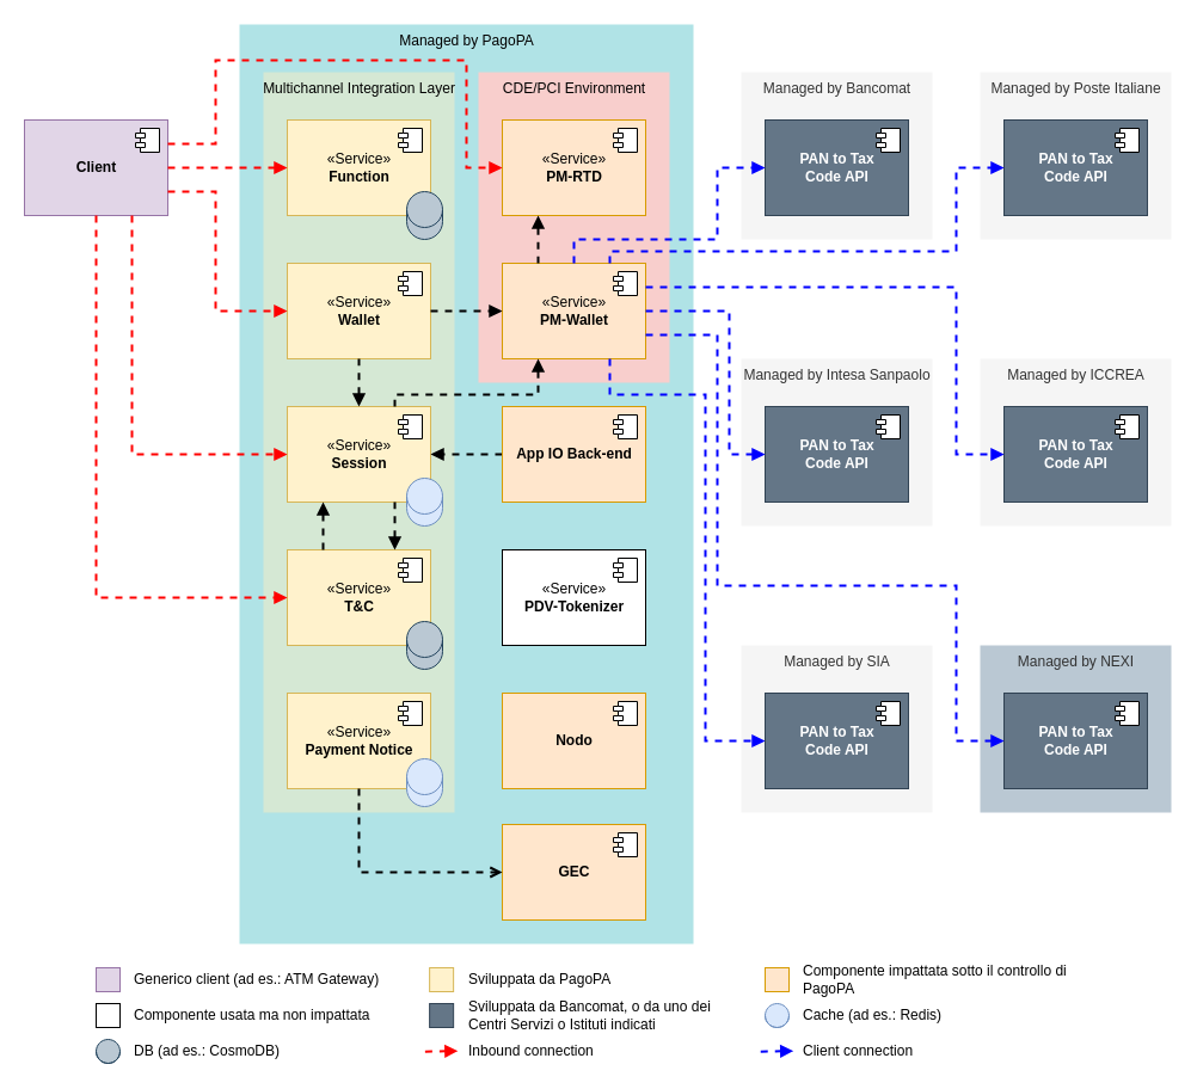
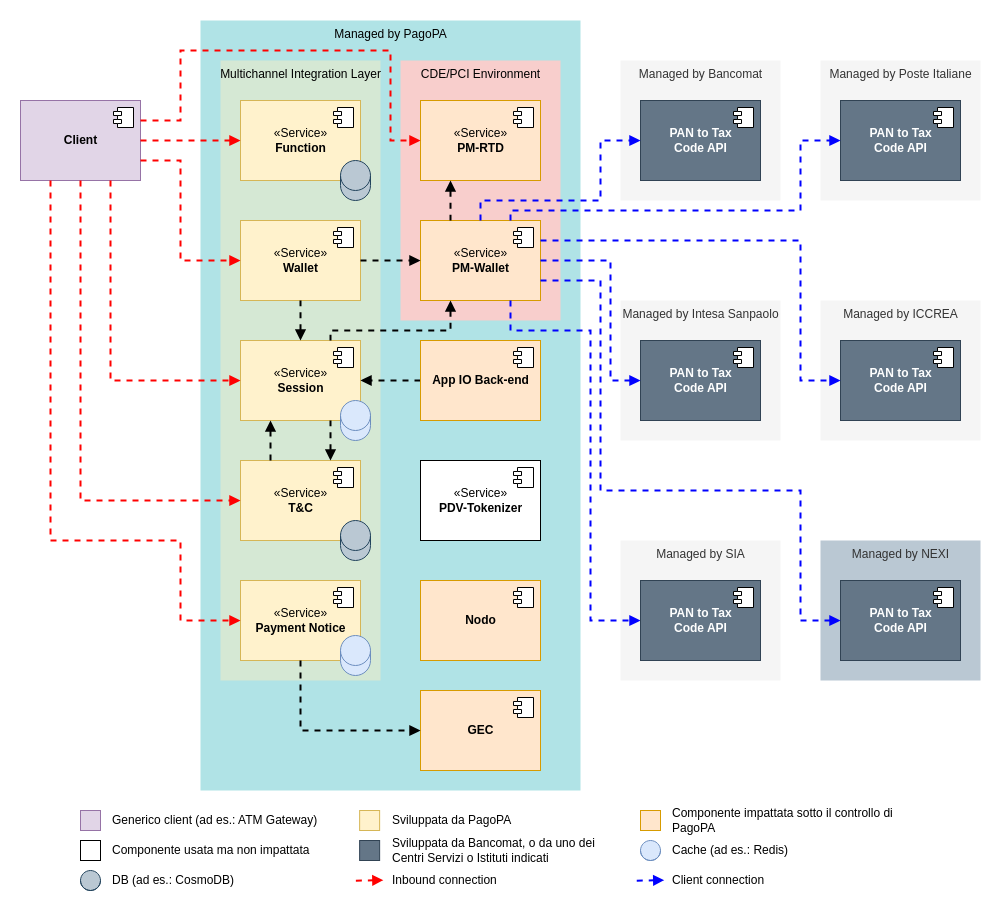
+ <mxCell id="22" value="" style="endArrow=block;html=1;rounded=0;endFill=1;strokeWidth=2;dashed=1;exitX=0.25;exitY=1;exitDx=0;exitDy=0;entryX=0;entryY=0.5;entryDx=0;entryDy=0;edgeStyle=orthogonalEdgeStyle;fillColor=#e51400;strokeColor=#FF0000;" parent="1" source="19" target="11" edge="1"><mxGeometry width="50" height="50" relative="1" as="geometry"><mxPoint x="-30" y="350" as="sourcePoint" /><mxPoint x="90" y="350" as="targetPoint" /><Array as="points"><mxPoint x="50" y="540" /><mxPoint x="180" y="540" /><mxPoint x="180" y="620" /></Array></mxGeometry></mxCell>
- <mxCell id="88" value="" style="endArrow=open;html=1;rounded=0;endFill=1;strokeWidth=2;dashed=1;exitX=0.5;exitY=1;exitDx=0;exitDy=0;entryX=0;entryY=0.5;entryDx=0;entryDy=0;edgeStyle=orthogonalEdgeStyle;" edge="1" parent="1" source="11" target="86"><mxGeometry width="50" height="50" relative="1" as="geometry"><mxPoint x="370" y="630" as="sourcePoint" /><mxPoint x="430" y="630" as="targetPoint" /></mxGeometry></mxCell>
+ <mxCell id="88" value="" style="endArrow=block;html=1;rounded=0;endFill=1;strokeWidth=2;dashed=1;exitX=0.5;exitY=1;exitDx=0;exitDy=0;entryX=0;entryY=0.5;entryDx=0;entryDy=0;edgeStyle=orthogonalEdgeStyle;" edge="1" parent="1" source="11" target="86"><mxGeometry width="50" height="50" relative="1" as="geometry"><mxPoint x="370" y="630" as="sourcePoint" /><mxPoint x="430" y="630" as="targetPoint" /></mxGeometry></mxCell>
